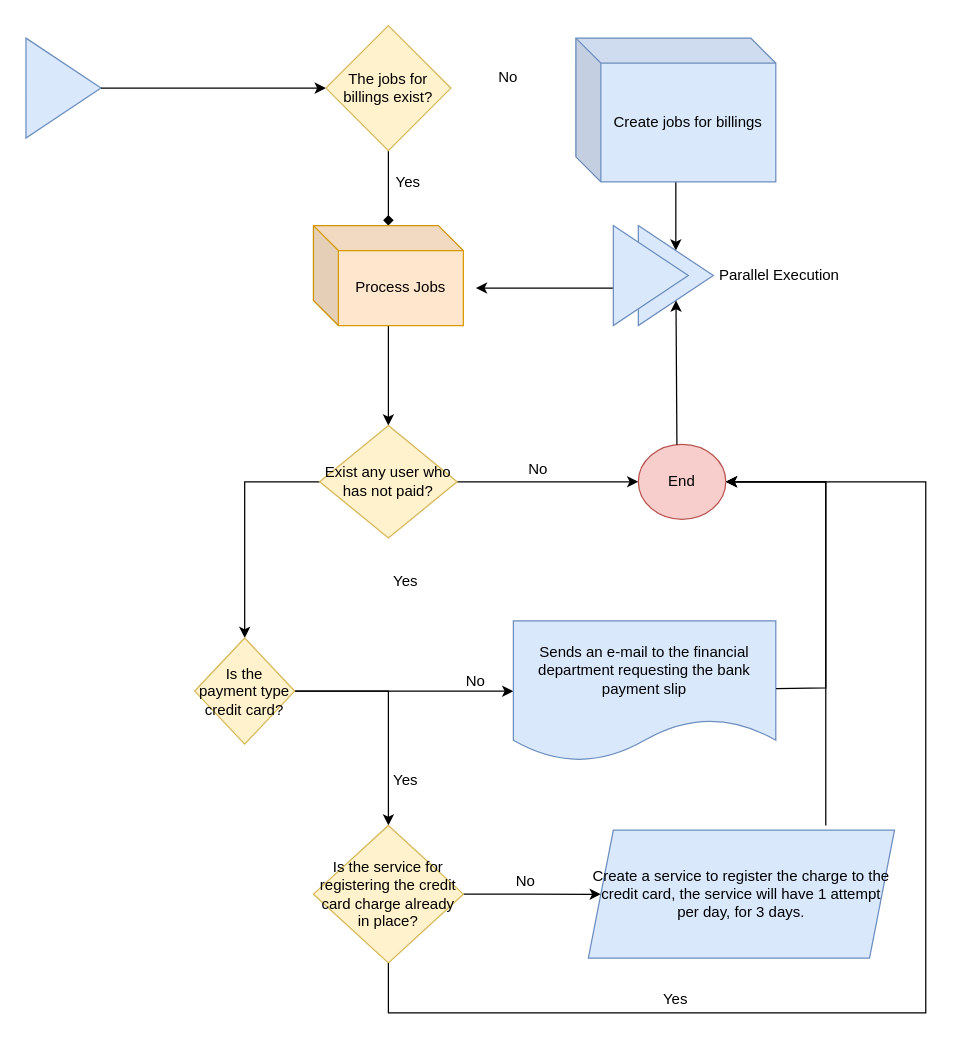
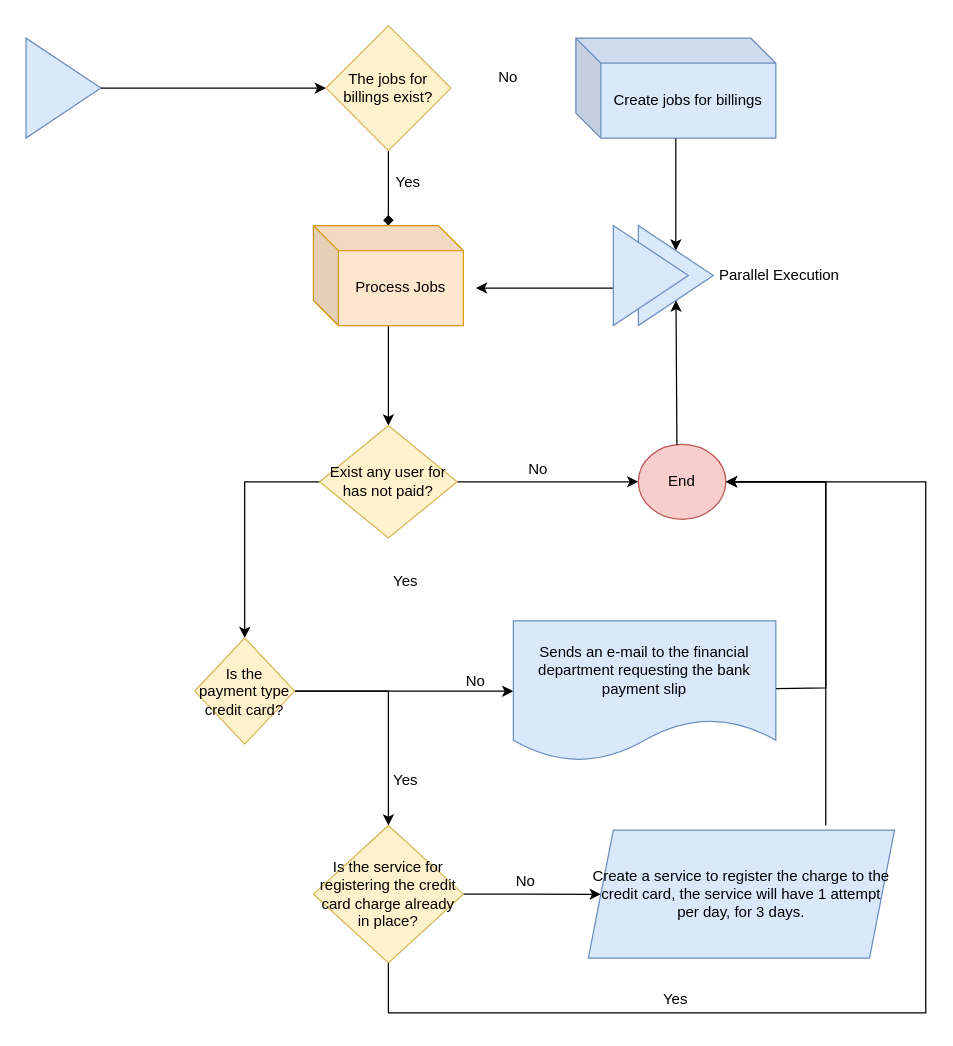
- <mxCell id="5" value="Create jobs for billings" style="shape=cube;whiteSpace=wrap;html=1;boundedLbl=1;backgroundOutline=1;darkOpacity=0.05;darkOpacity2=0.1;fillColor=#dae8fc;strokeColor=#6c8ebf;" vertex="1" parent="1"><mxGeometry x="460" y="30" width="160" height="115" as="geometry" /></mxCell>
+ <mxCell id="5" value="Create jobs for billings" style="shape=cube;whiteSpace=wrap;html=1;boundedLbl=1;backgroundOutline=1;darkOpacity=0.05;darkOpacity2=0.1;fillColor=#dae8fc;strokeColor=#6c8ebf;" vertex="1" parent="1"><mxGeometry x="460" y="30" width="160" height="80" as="geometry" /></mxCell>
- <mxCell id="13" value="Exist any user&amp;nbsp;who has not paid?" style="rhombus;whiteSpace=wrap;html=1;fillColor=#fff2cc;strokeColor=#d6b656;" vertex="1" parent="1"><mxGeometry x="255" y="340" width="110" height="90" as="geometry" /></mxCell>
+ <mxCell id="13" value="Exist any user&amp;nbsp;for has not paid?" style="rhombus;whiteSpace=wrap;html=1;fillColor=#fff2cc;strokeColor=#d6b656;" vertex="1" parent="1"><mxGeometry x="255" y="340" width="110" height="90" as="geometry" /></mxCell>
